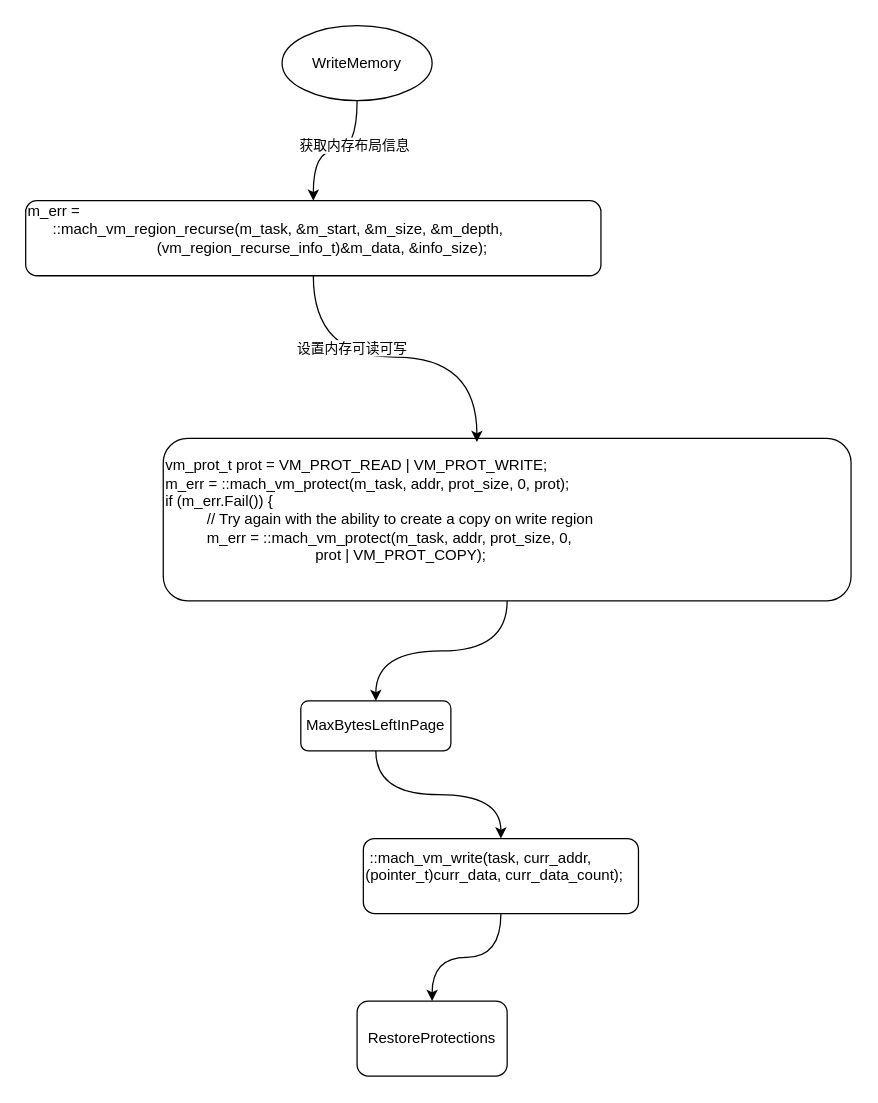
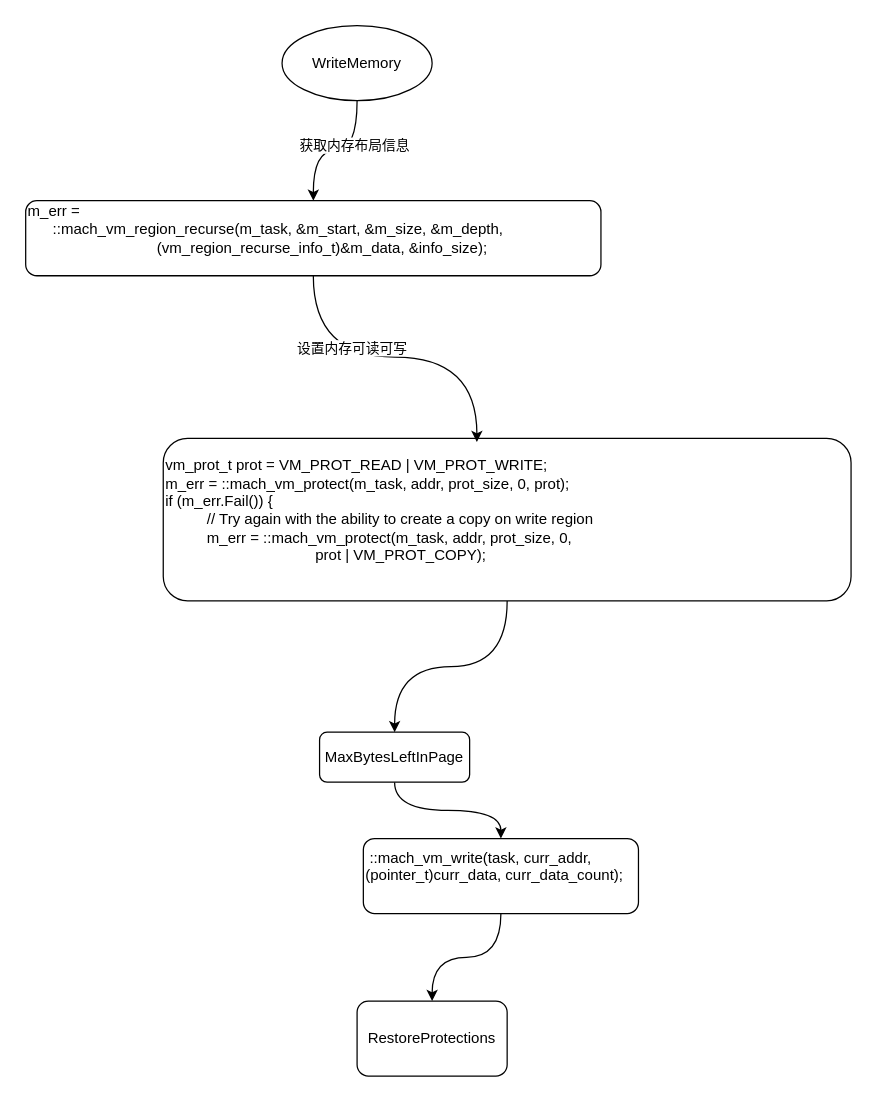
- <mxCell id="11" value="MaxBytesLeftInPage" style="rounded=1;whiteSpace=wrap;html=1;" vertex="1" parent="1"><mxGeometry x="240" y="560" width="120" height="40" as="geometry" /></mxCell>
+ <mxCell id="11" value="MaxBytesLeftInPage" style="rounded=1;whiteSpace=wrap;html=1;" vertex="1" parent="1"><mxGeometry x="255" y="585" width="120" height="40" as="geometry" /></mxCell>
